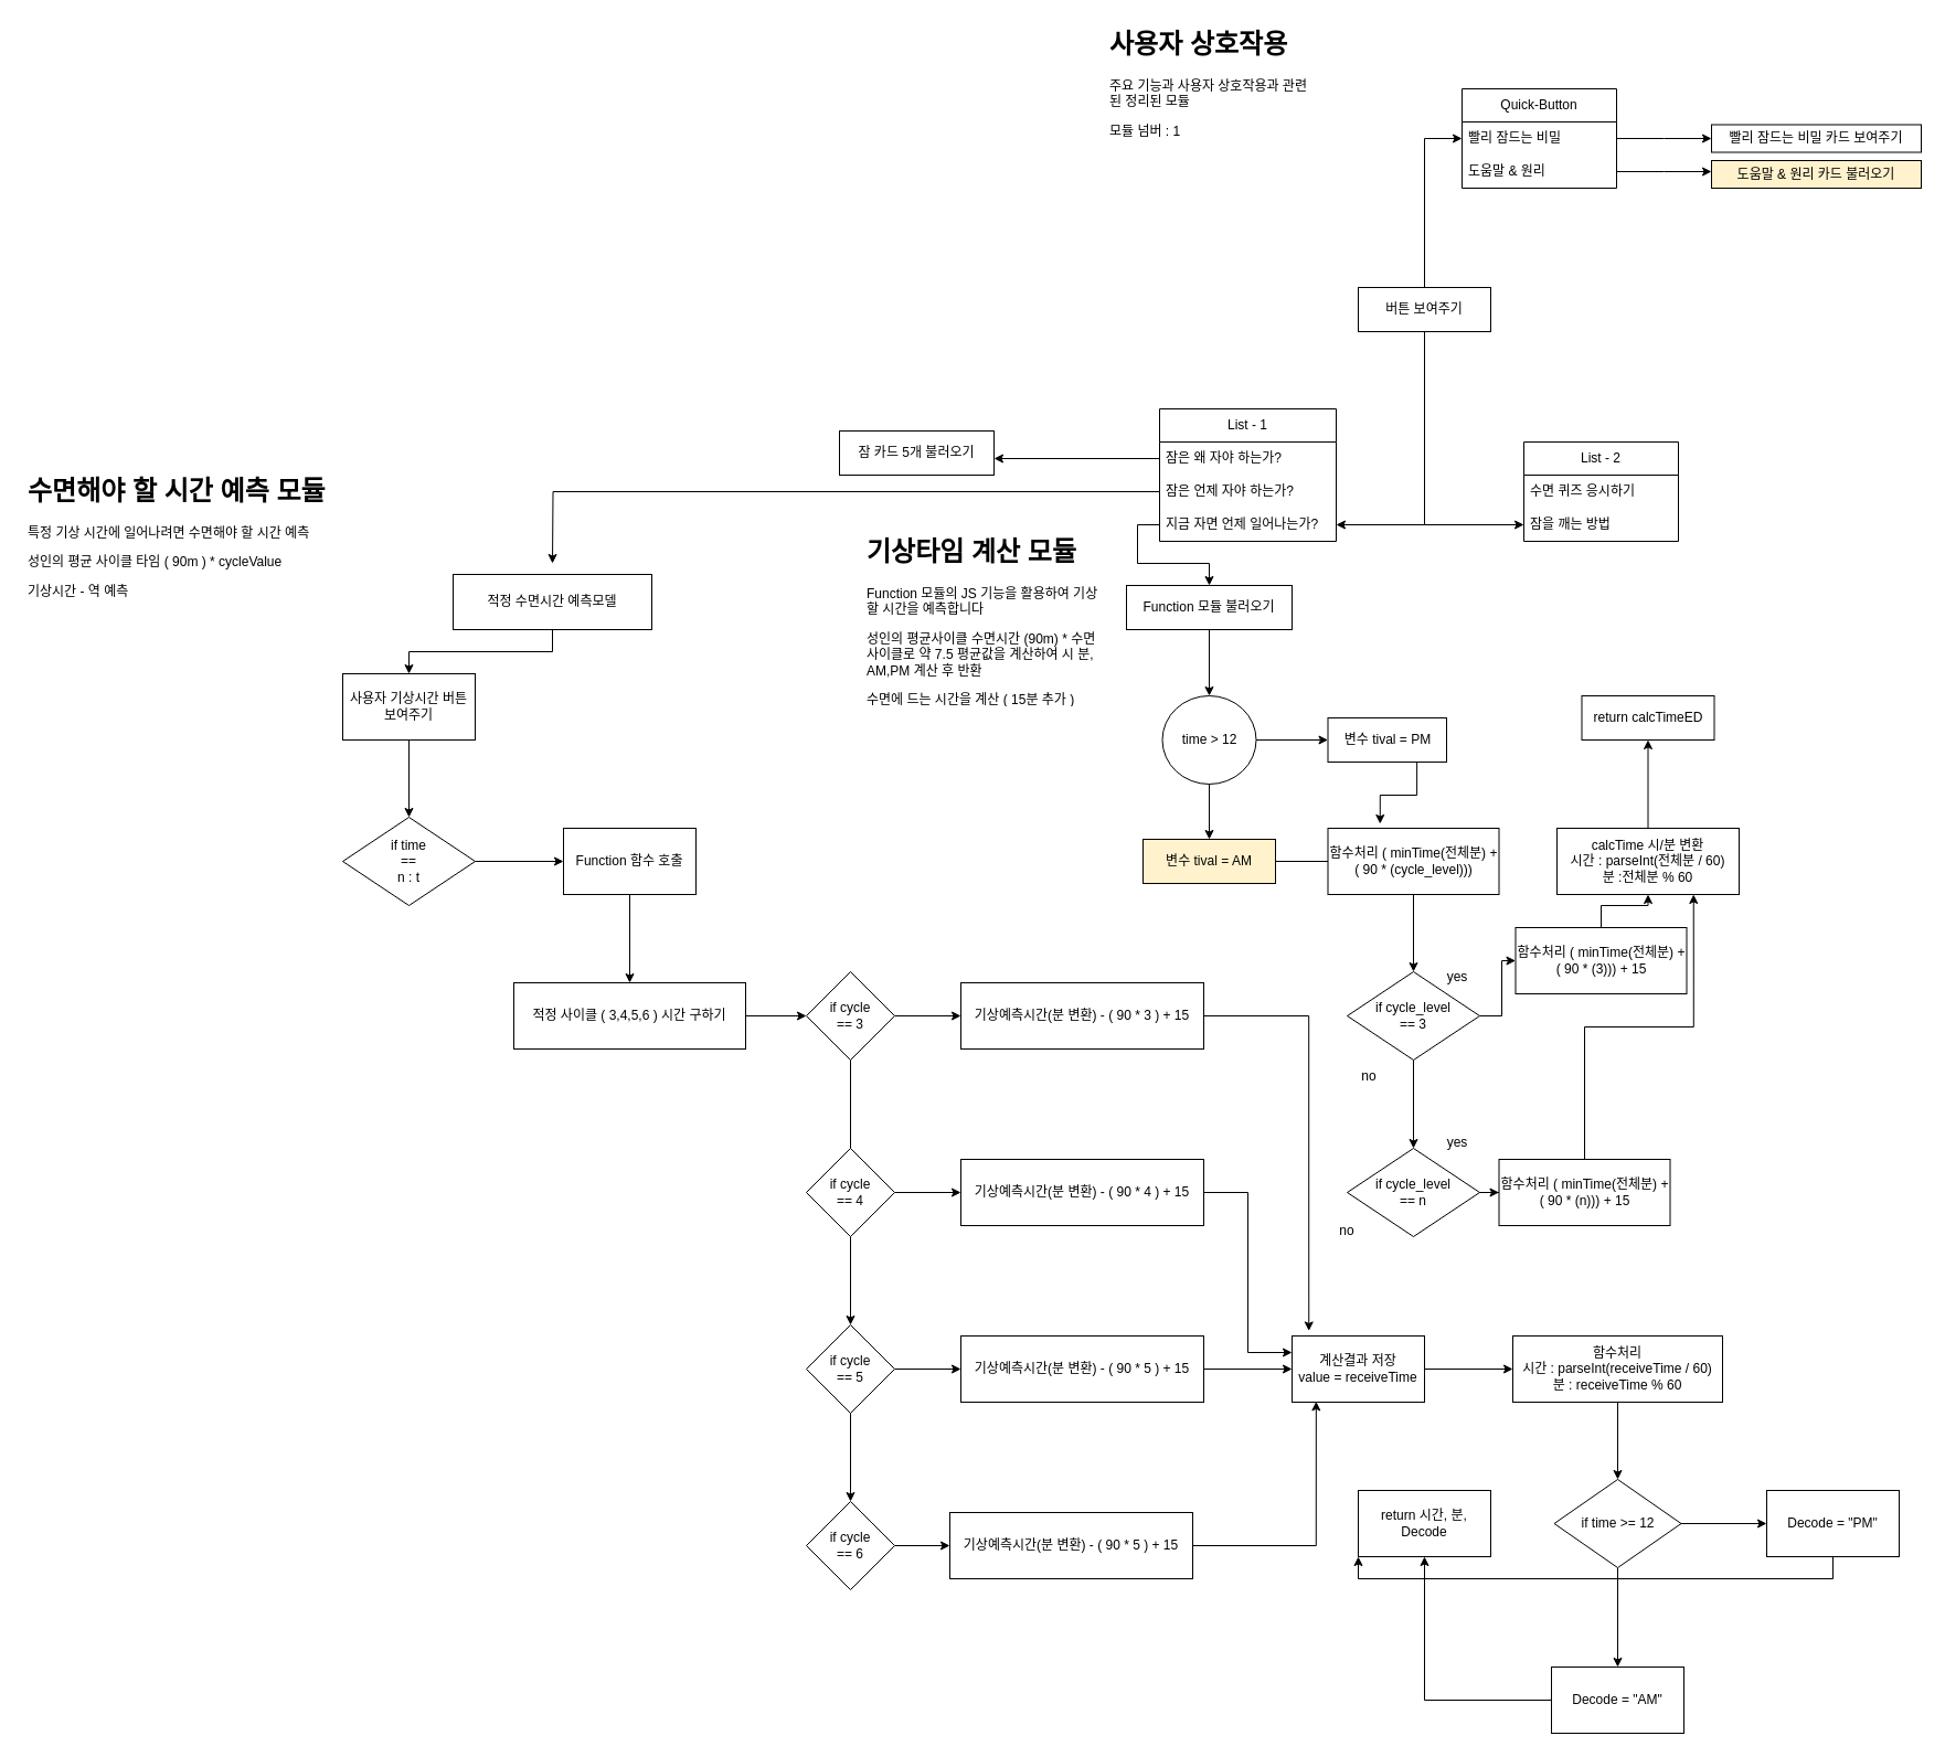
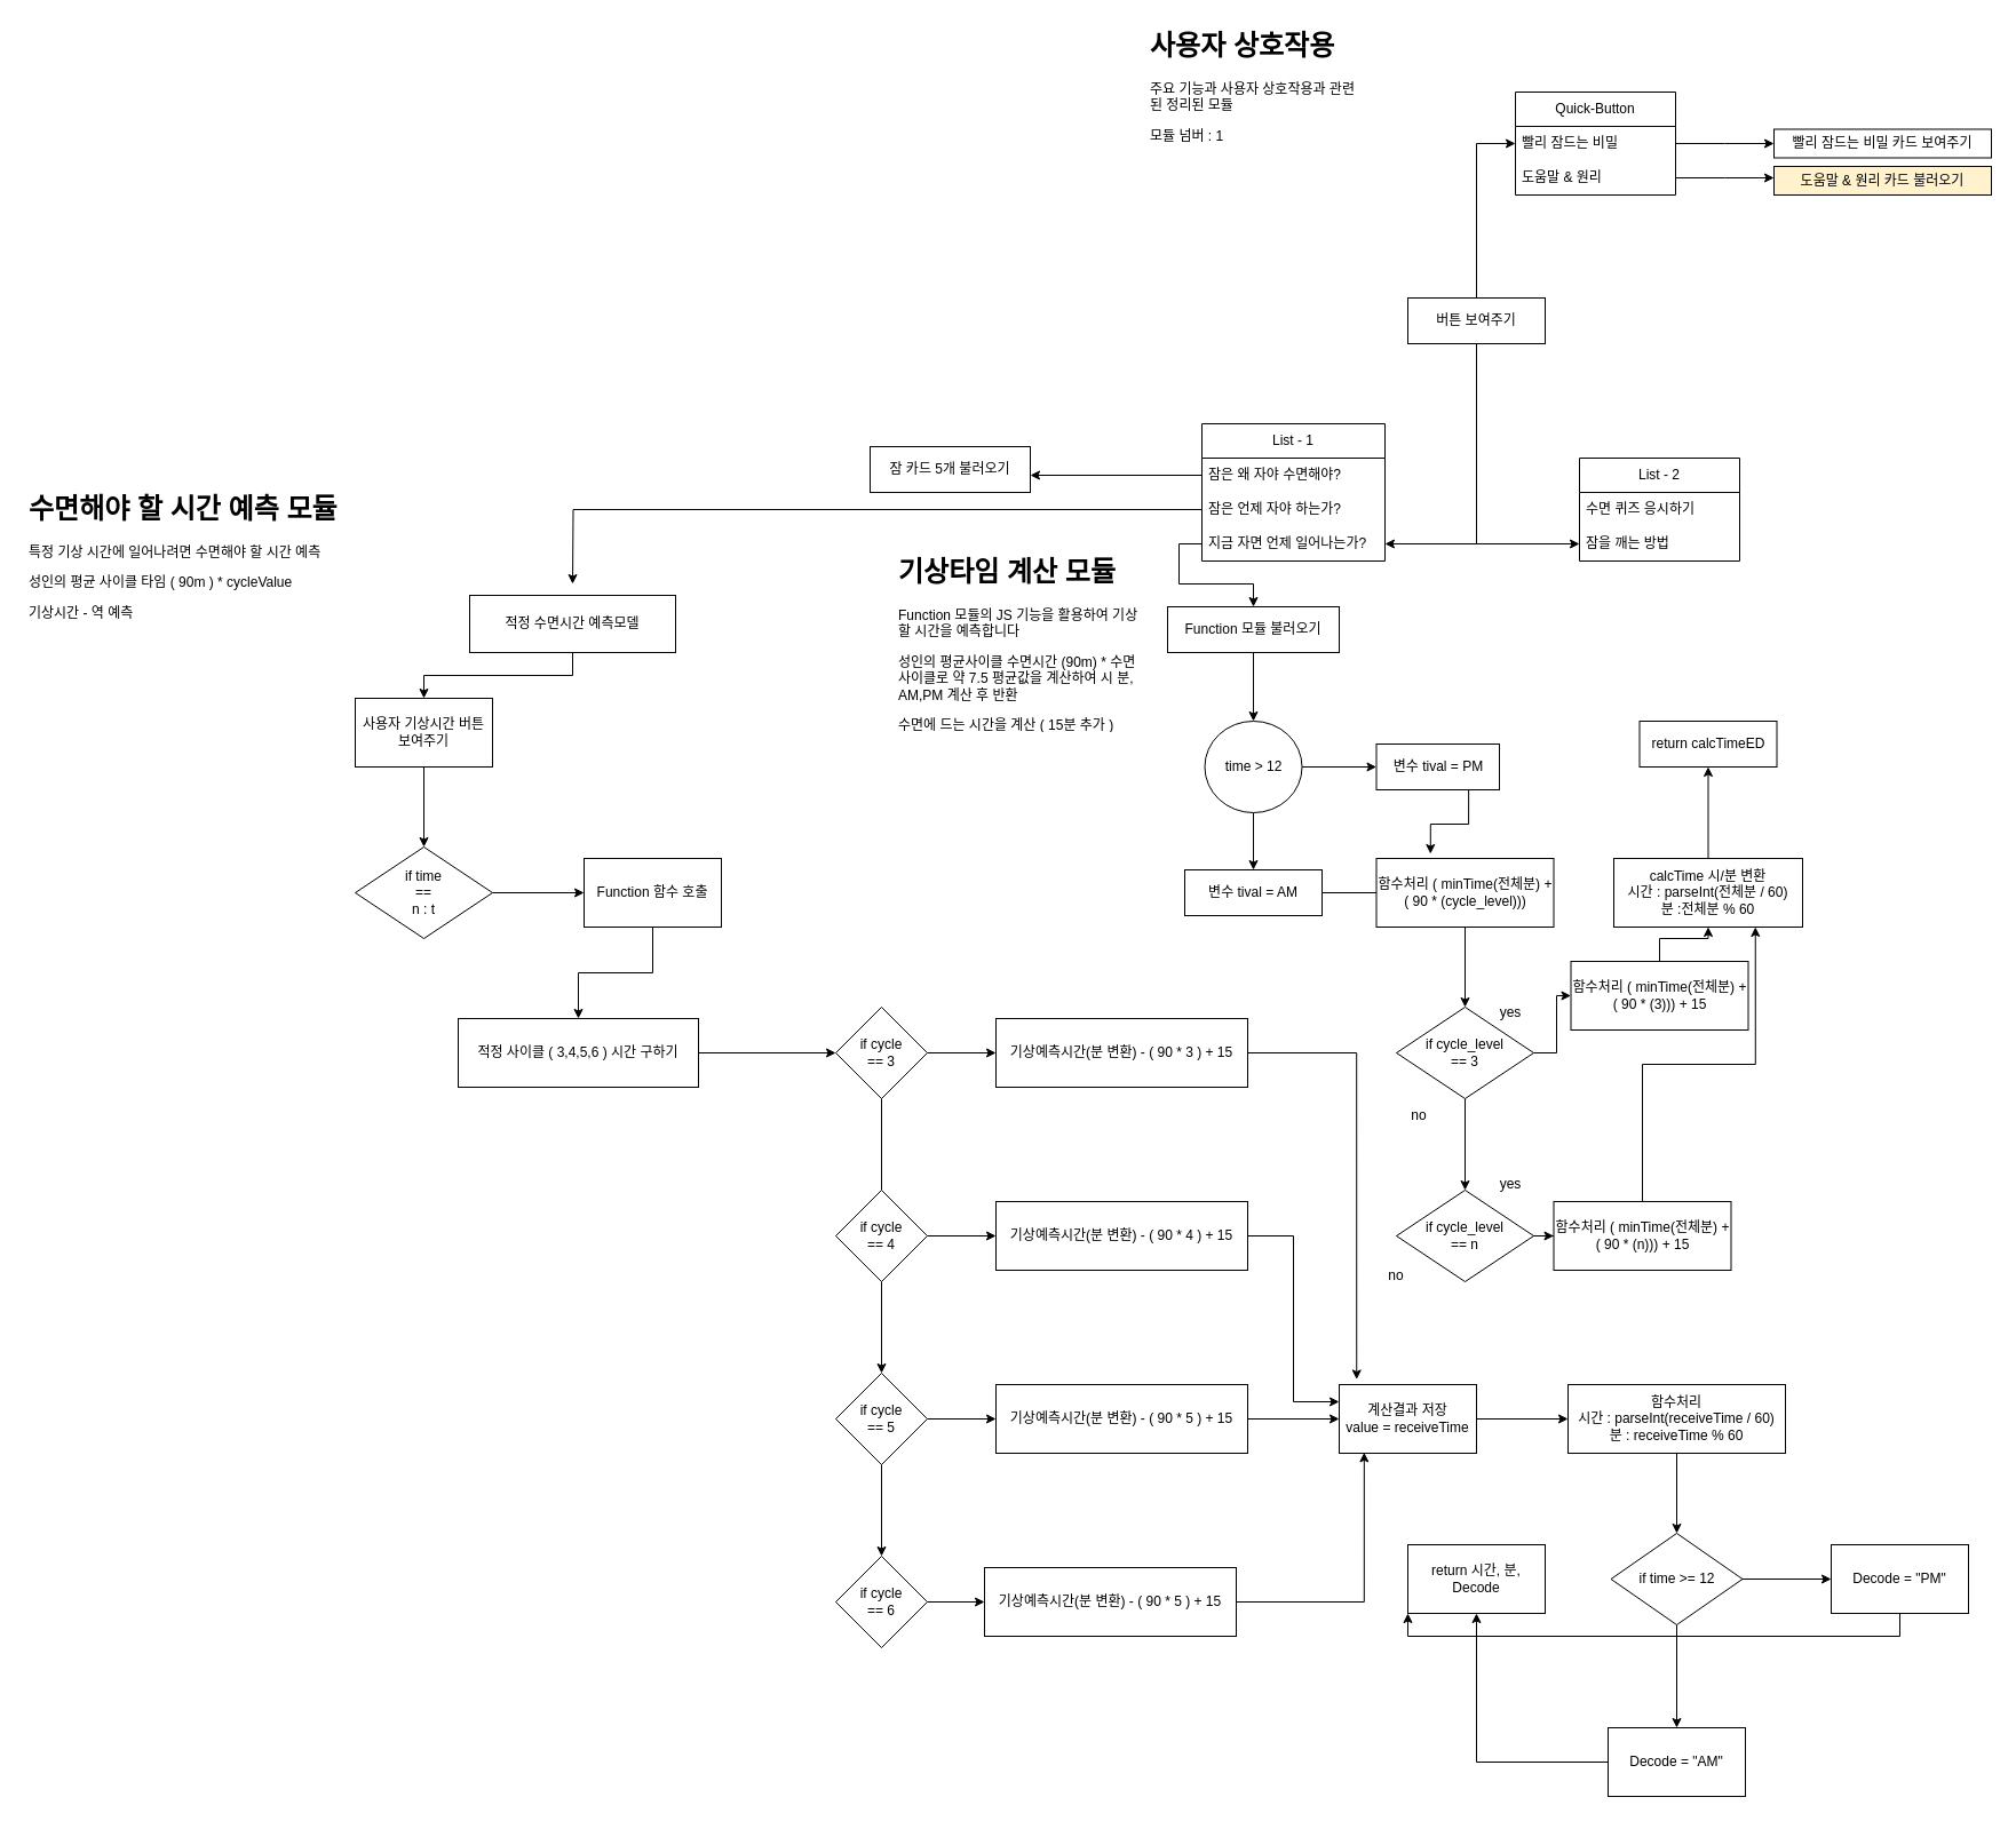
- <mxCell id="5" value="잠은 왜 자야 하는가?" style="text;strokeColor=none;fillColor=none;align=left;verticalAlign=middle;spacingLeft=4;spacingRight=4;overflow=hidden;points=[[0,0.5],[1,0.5]];portConstraint=eastwest;rotatable=0;whiteSpace=wrap;html=1;" vertex="1" parent="3"><mxGeometry y="30" width="160" height="30" as="geometry" /></mxCell>
+ <mxCell id="5" value="잠은 왜 자야 수면해야?" style="text;strokeColor=none;fillColor=none;align=left;verticalAlign=middle;spacingLeft=4;spacingRight=4;overflow=hidden;points=[[0,0.5],[1,0.5]];portConstraint=eastwest;rotatable=0;whiteSpace=wrap;html=1;" vertex="1" parent="3"><mxGeometry y="30" width="160" height="30" as="geometry" /></mxCell>
- <mxCell id="32" value="변수 tival = AM" style="whiteSpace=wrap;html=1;rounded=0;fillColor=#fff2cc;" vertex="1" parent="1"><mxGeometry x="1035" y="760" width="120" height="40" as="geometry" /></mxCell>
+ <mxCell id="32" value="변수 tival = AM" style="whiteSpace=wrap;html=1;rounded=0;" vertex="1" parent="1"><mxGeometry x="1035" y="760" width="120" height="40" as="geometry" /></mxCell>
- <mxCell id="62" value="적정 사이클 ( 3,4,5,6 ) 시간 구하기" style="whiteSpace=wrap;html=1;rounded=0;" vertex="1" parent="1"><mxGeometry x="465" y="890" width="210" height="60" as="geometry" /></mxCell>
+ <mxCell id="62" value="적정 사이클 ( 3,4,5,6 ) 시간 구하기" style="whiteSpace=wrap;html=1;rounded=0;" vertex="1" parent="1"><mxGeometry x="400" y="890" width="210" height="60" as="geometry" /></mxCell>
